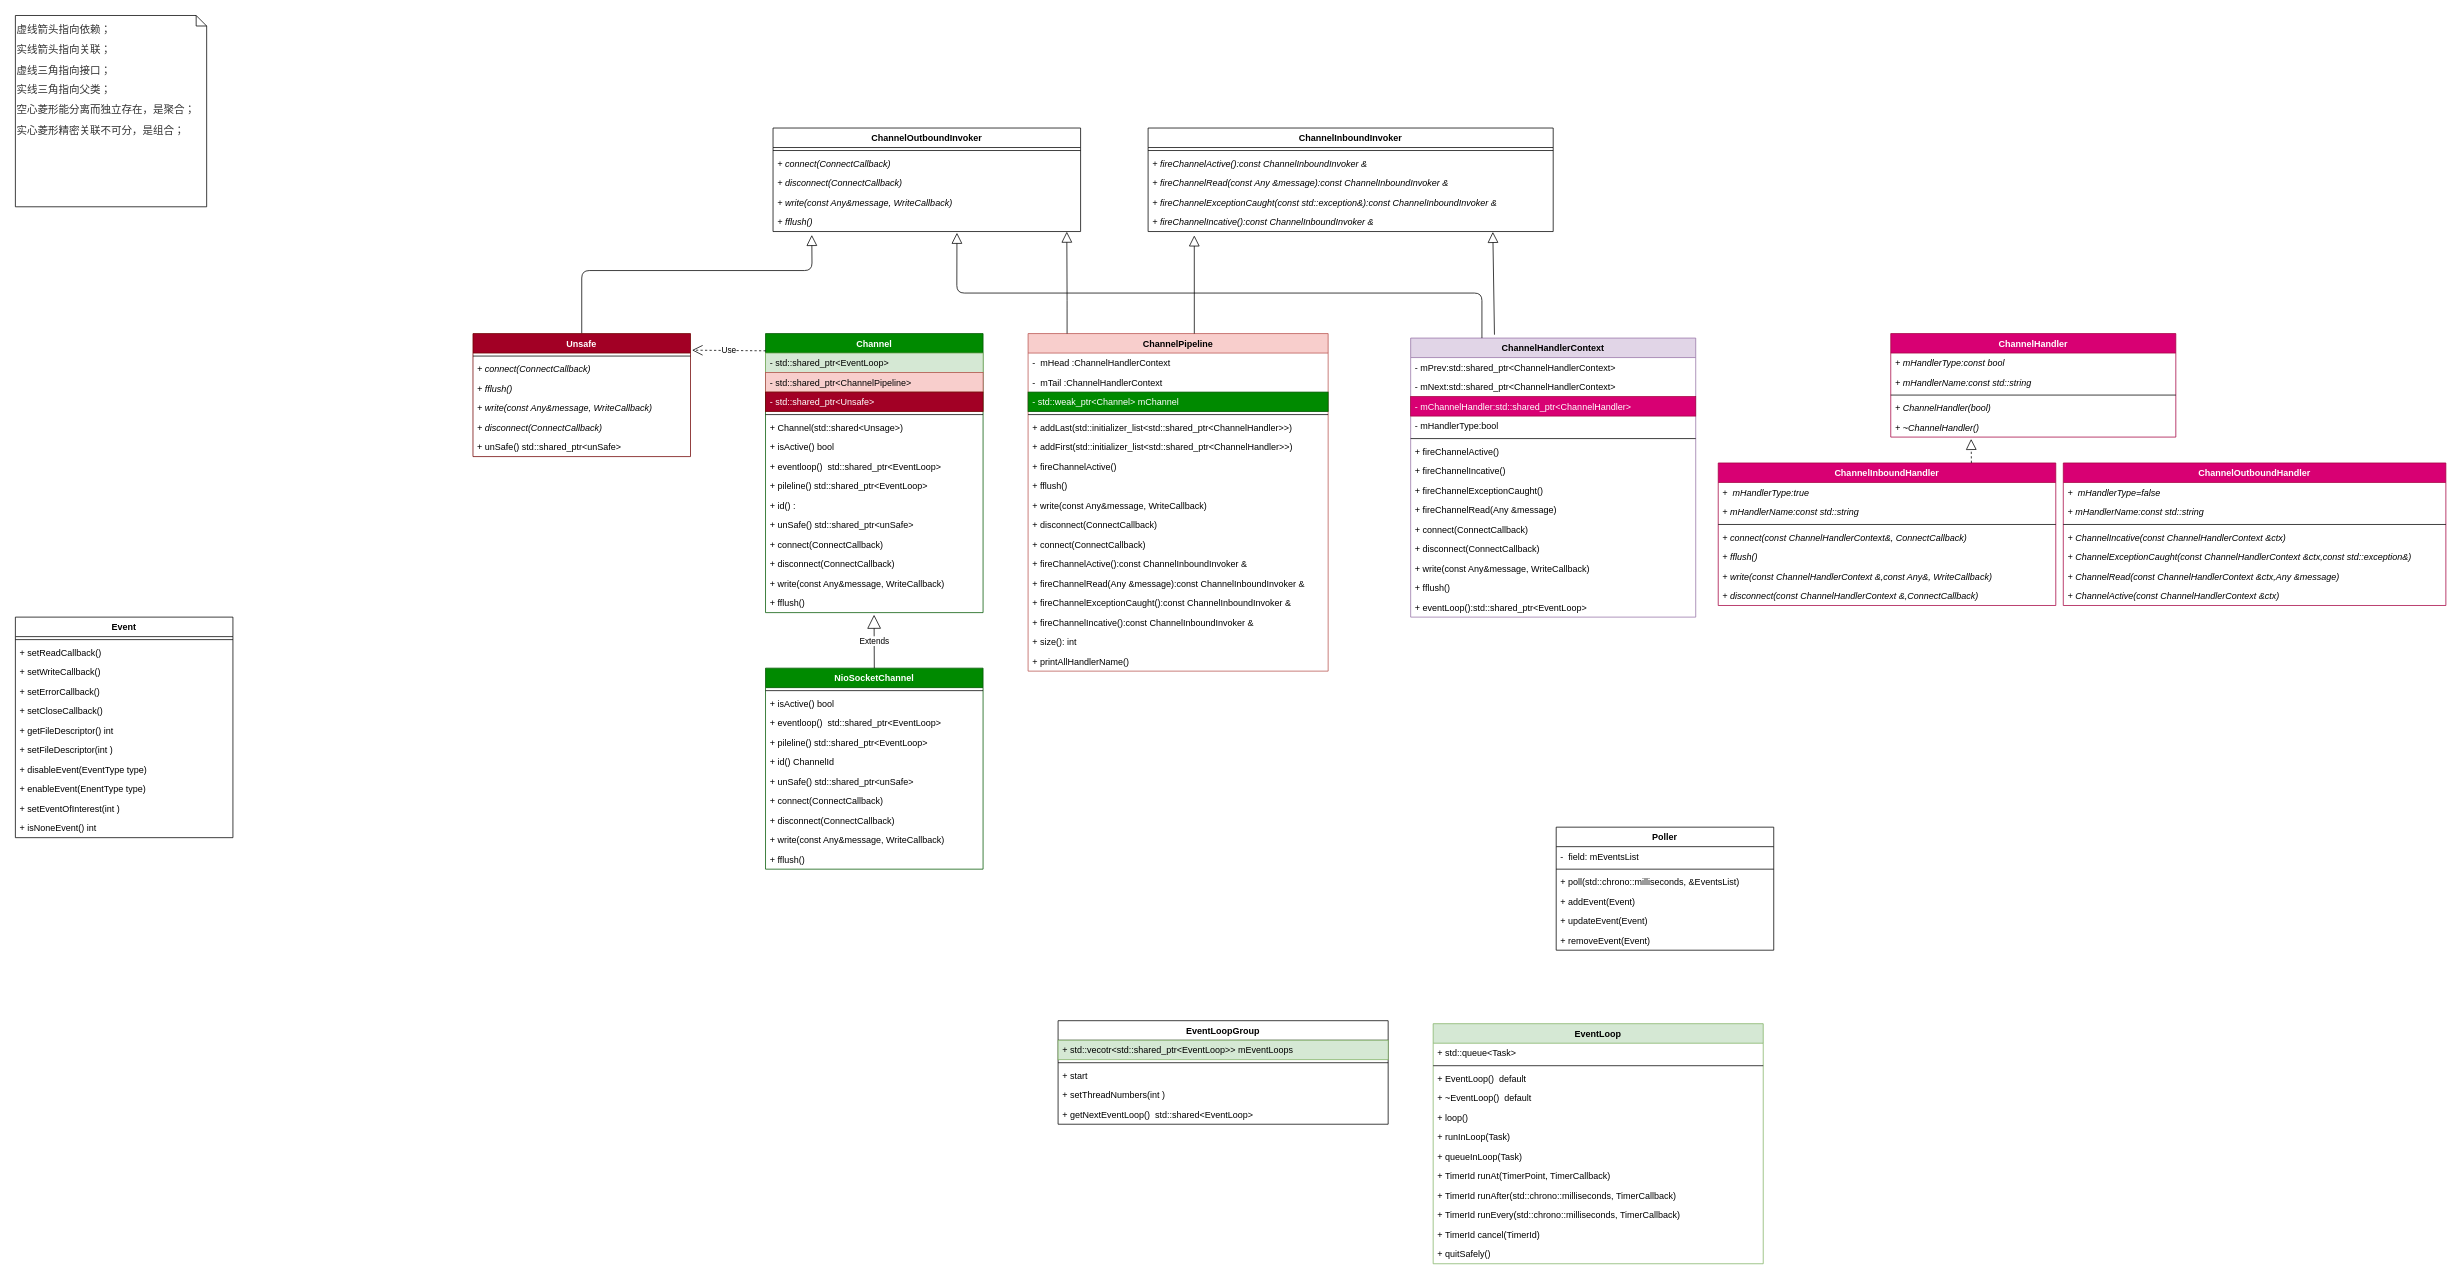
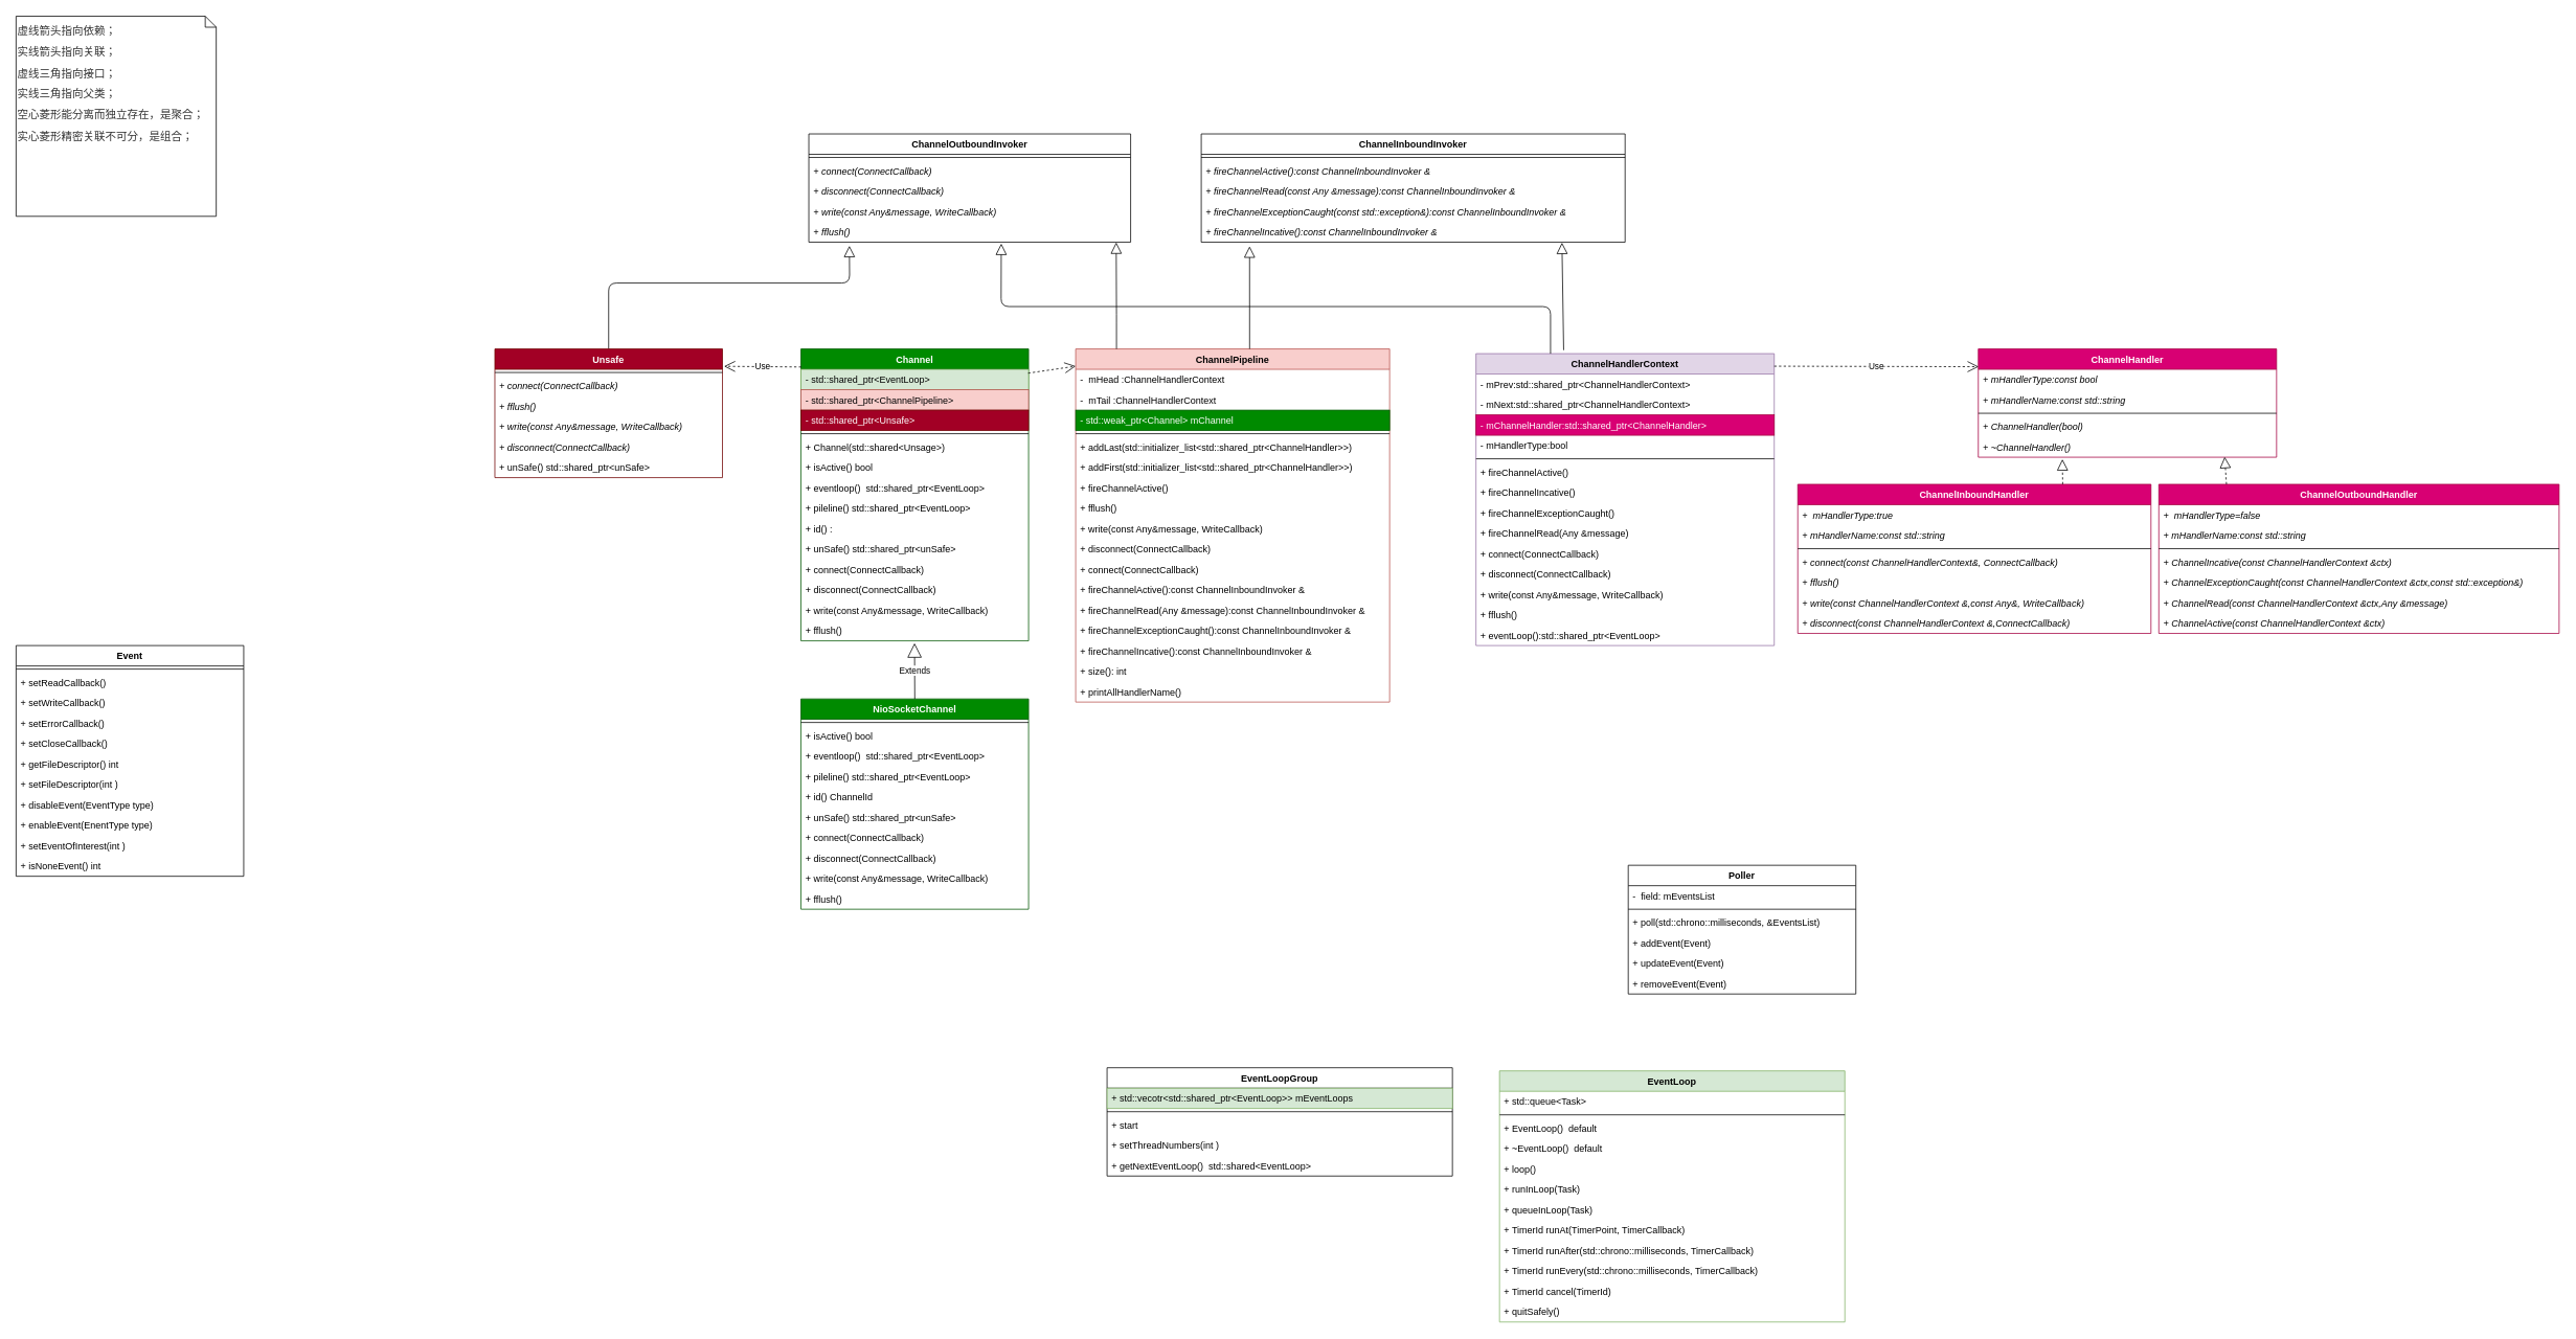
+ <mxCell id="131" value="Use" style="endArrow=open;endSize=12;dashed=1;html=1;exitX=1;exitY=0.043;exitDx=0;exitDy=0;exitPerimeter=0;entryX=0.001;entryY=0.164;entryDx=0;entryDy=0;entryPerimeter=0;" edge="1" parent="1" source="90" target="105"><mxGeometry width="160" relative="1" as="geometry"><mxPoint x="2340" y="540" as="sourcePoint" /><mxPoint x="2500" y="540" as="targetPoint" /></mxGeometry></mxCell>
+ <mxCell id="89" value="" style="endArrow=open;endFill=1;endSize=12;html=1;strokeColor=#000000;fontColor=#000000;exitX=0.998;exitY=0.083;exitDx=0;exitDy=0;exitPerimeter=0;dashed=1;entryX=0;entryY=-0.154;entryDx=0;entryDy=0;entryPerimeter=0;" parent="1" source="8" target="57" edge="1"><mxGeometry width="160" relative="1" as="geometry"><mxPoint x="1420" y="630" as="sourcePoint" /><mxPoint x="1370" y="460" as="targetPoint" /></mxGeometry></mxCell>
+ <mxCell id="128" value="" style="endArrow=block;dashed=1;endFill=0;endSize=12;html=1;entryX=0.826;entryY=0.981;entryDx=0;entryDy=0;entryPerimeter=0;exitX=0.169;exitY=0;exitDx=0;exitDy=0;exitPerimeter=0;" edge="1" parent="1" source="119" target="110"><mxGeometry width="160" relative="1" as="geometry"><mxPoint x="2800.5" y="615.5" as="sourcePoint" /><mxPoint x="2800.16" y="531.496" as="targetPoint" /></mxGeometry></mxCell>
